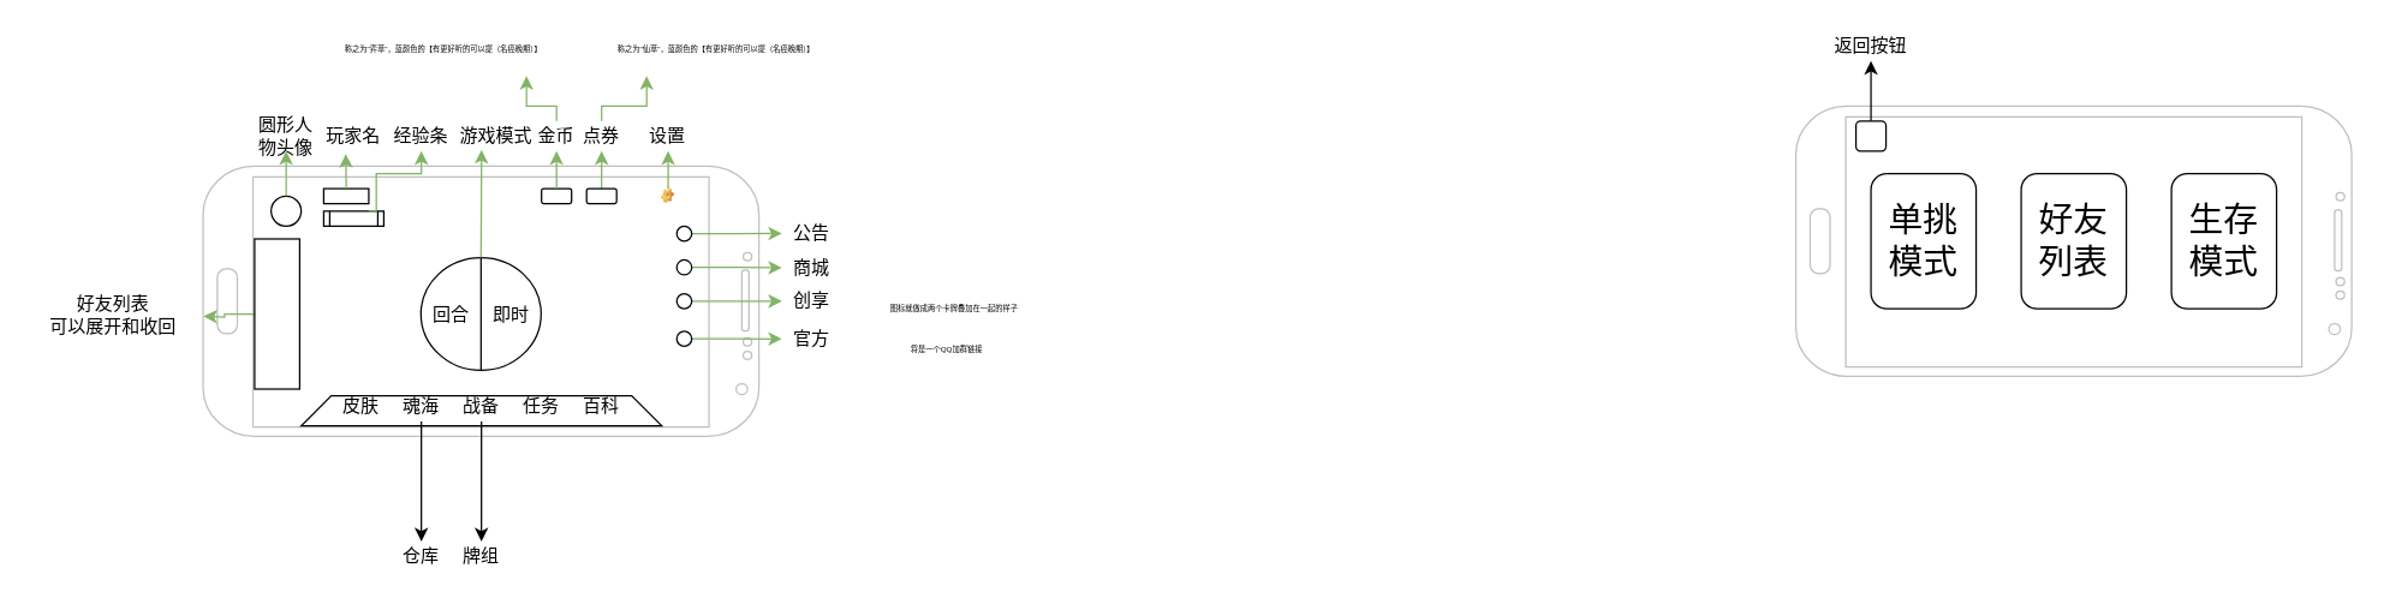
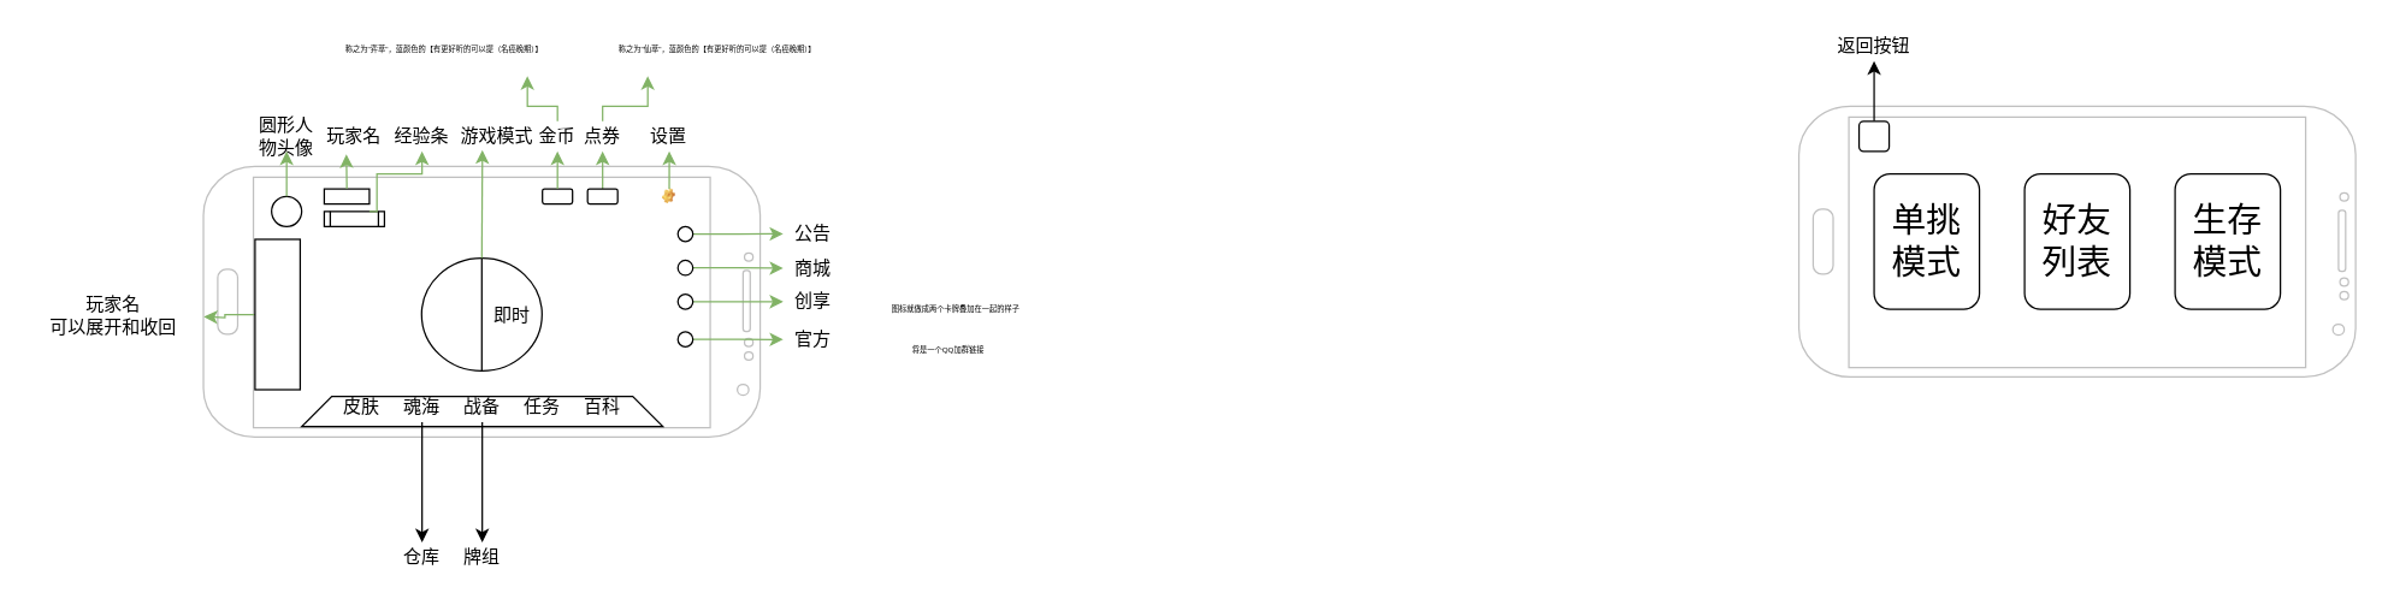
- <mxCell id="46" value="回合" style="text;html=1;strokeColor=none;fillColor=none;align=center;verticalAlign=middle;whiteSpace=wrap;rounded=0;" parent="2" vertex="1"><mxGeometry x="259.71" y="178.5" width="40" height="20" as="geometry" /></mxCell>
- <mxCell id="27" value="&lt;div&gt;好友列表&lt;/div&gt;&lt;div&gt;可以展开和收回&lt;br&gt;&lt;/div&gt;" style="text;html=1;strokeColor=none;fillColor=none;align=center;verticalAlign=middle;whiteSpace=wrap;rounded=0;" parent="2" vertex="1"><mxGeometry y="162" width="110" height="53" as="geometry" /></mxCell>
+ <mxCell id="27" value="&lt;div&gt;玩家名&lt;/div&gt;&lt;div&gt;可以展开和收回&lt;br&gt;&lt;/div&gt;" style="text;html=1;strokeColor=none;fillColor=none;align=center;verticalAlign=middle;whiteSpace=wrap;rounded=0;" parent="2" vertex="1"><mxGeometry y="162" width="110" height="53" as="geometry" /></mxCell>
